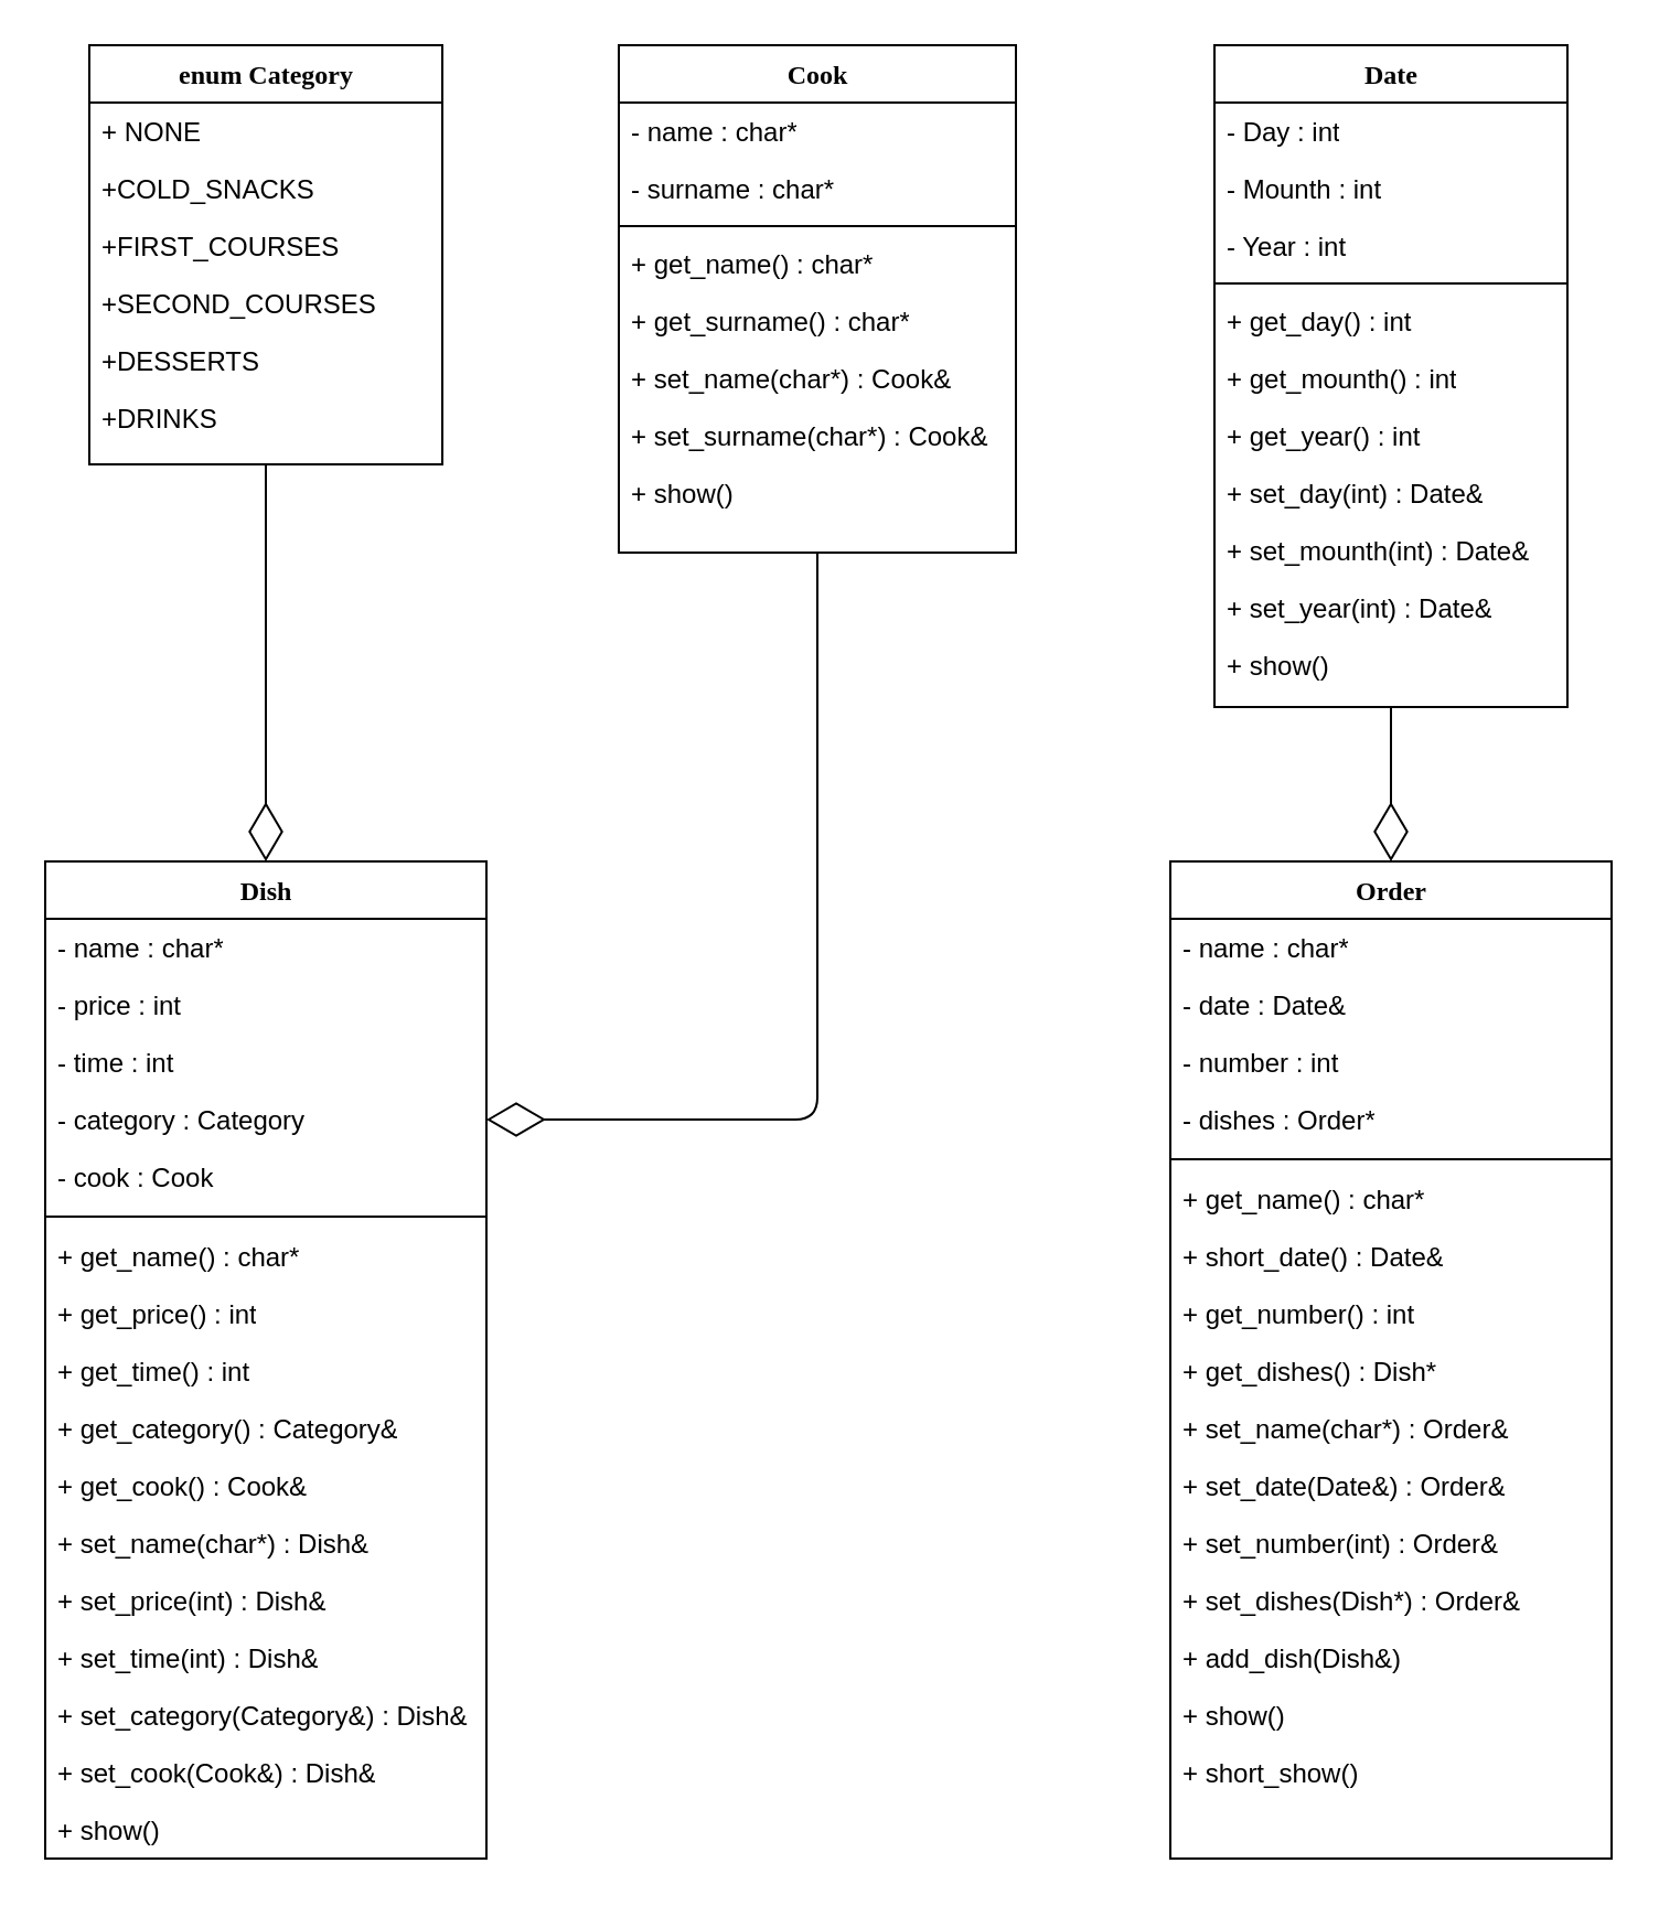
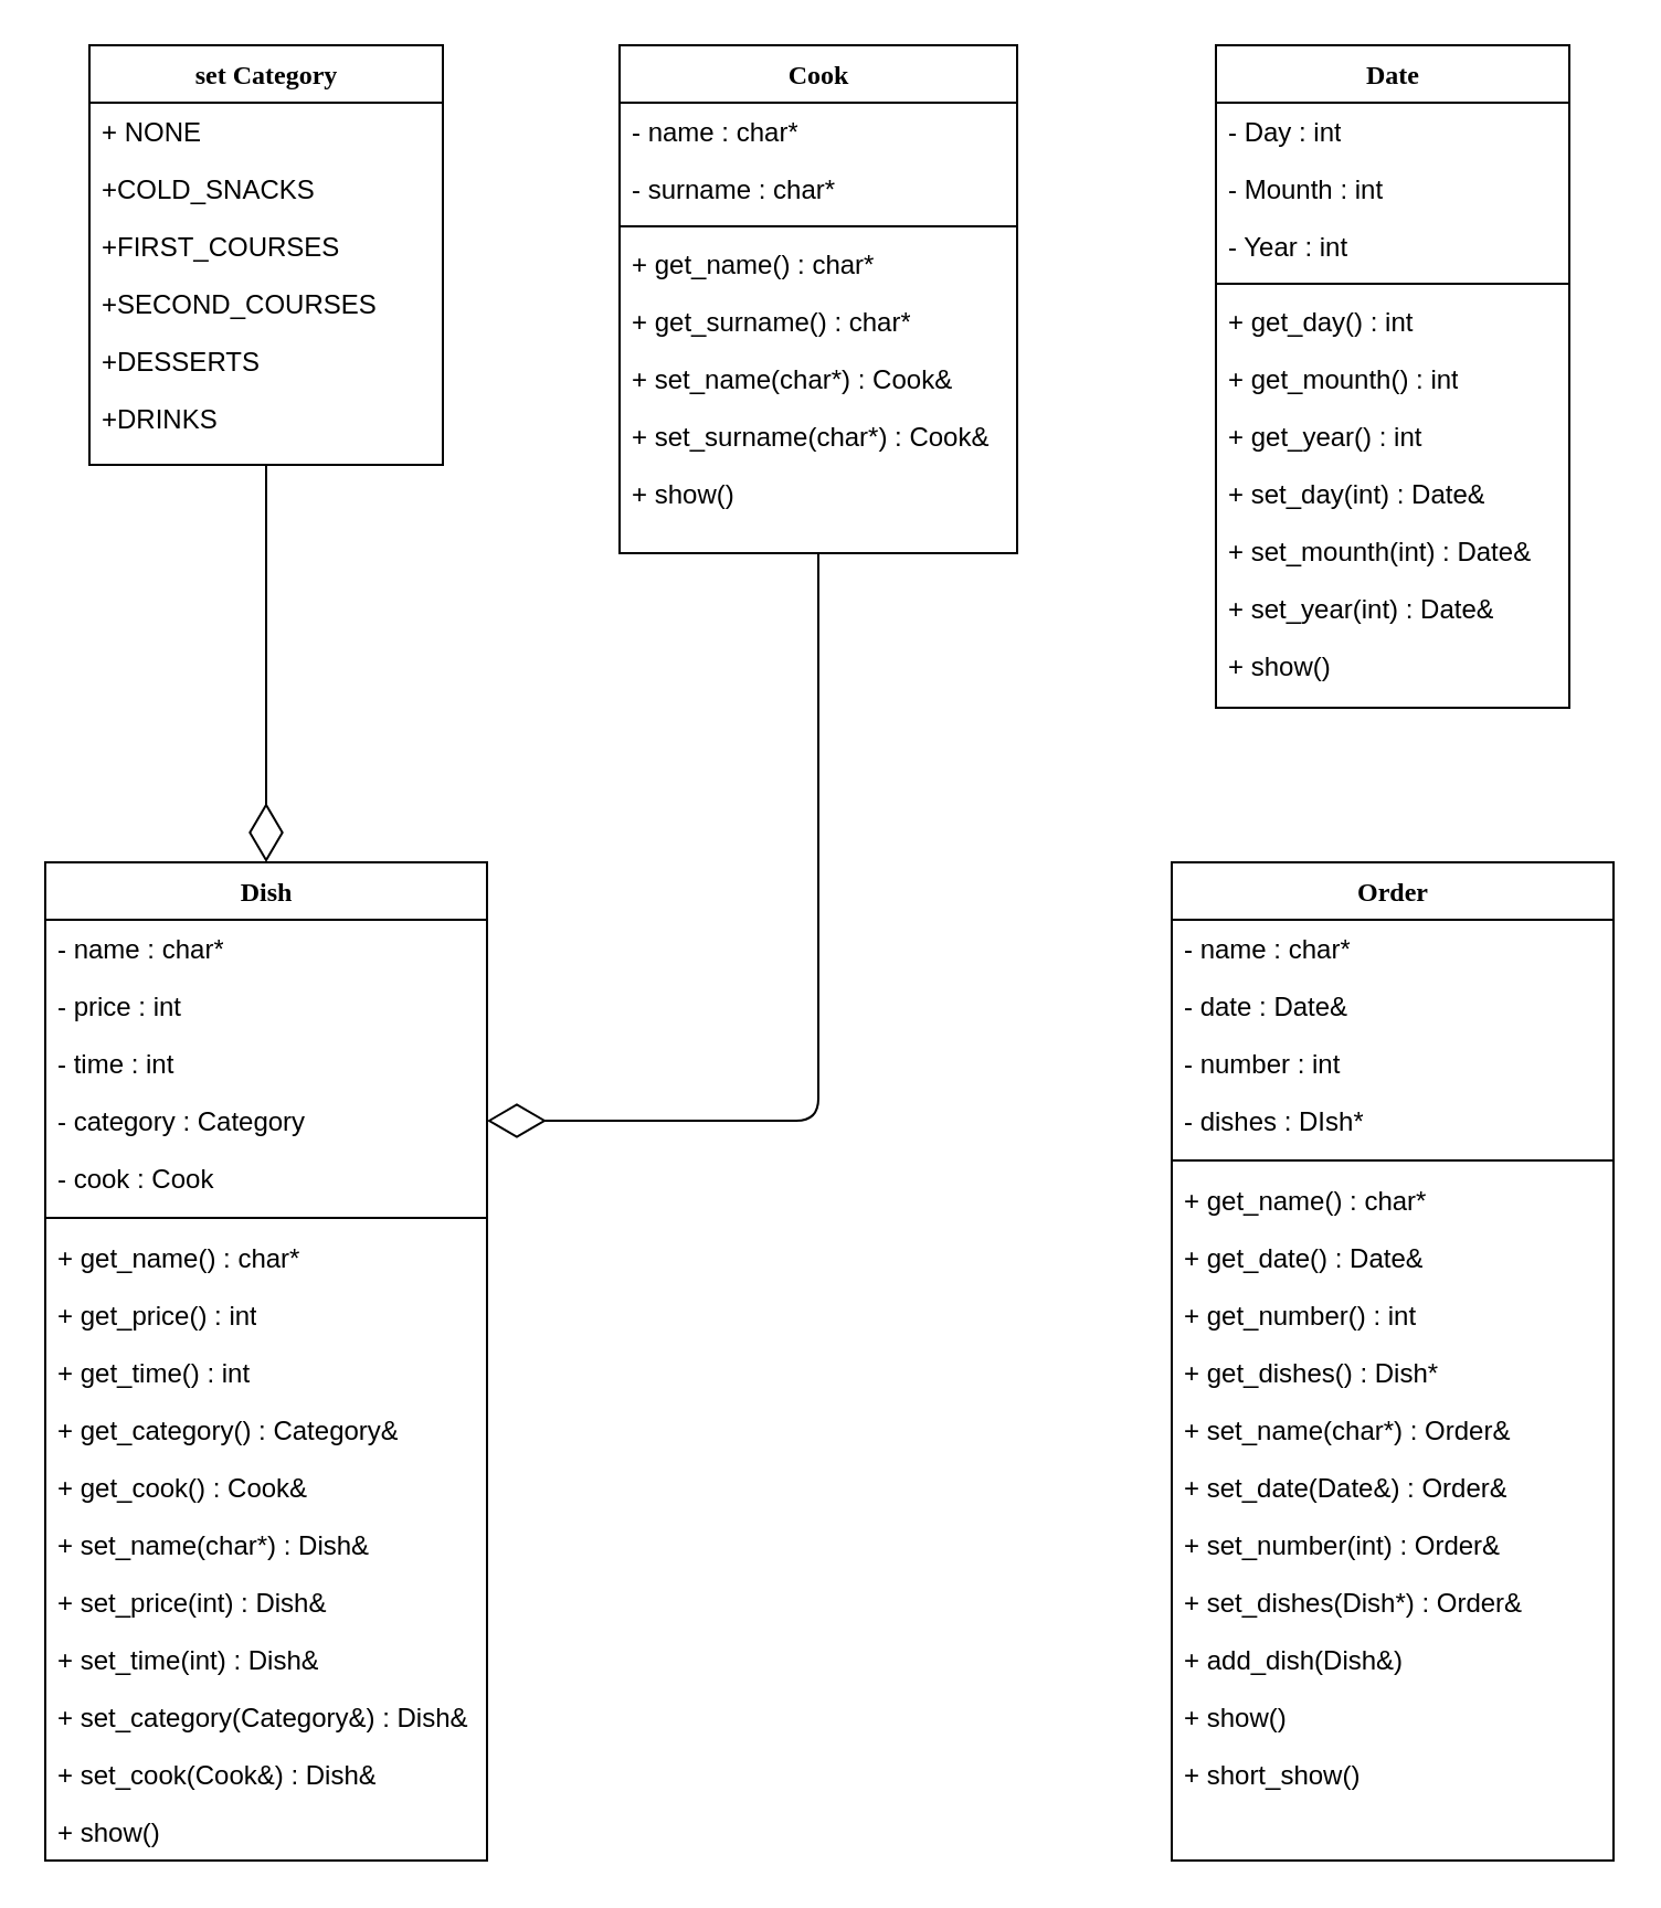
- <mxCell id="11" value="enum Category" style="swimlane;html=1;fontStyle=1;align=center;verticalAlign=top;childLayout=stackLayout;horizontal=1;startSize=26;horizontalStack=0;resizeParent=1;resizeLast=0;collapsible=1;marginBottom=0;swimlaneFillColor=#ffffff;rounded=0;shadow=0;comic=0;labelBackgroundColor=none;strokeWidth=1;fillColor=none;fontFamily=Verdana;fontSize=12" vertex="1" parent="1"><mxGeometry x="40" y="20" width="160" height="190" as="geometry"><mxRectangle x="360" y="28" width="60" height="26" as="alternateBounds" /></mxGeometry></mxCell>
+ <mxCell id="11" value="set Category" style="swimlane;html=1;fontStyle=1;align=center;verticalAlign=top;childLayout=stackLayout;horizontal=1;startSize=26;horizontalStack=0;resizeParent=1;resizeLast=0;collapsible=1;marginBottom=0;swimlaneFillColor=#ffffff;rounded=0;shadow=0;comic=0;labelBackgroundColor=none;strokeWidth=1;fillColor=none;fontFamily=Verdana;fontSize=12" vertex="1" parent="1"><mxGeometry x="40" y="20" width="160" height="190" as="geometry"><mxRectangle x="360" y="28" width="60" height="26" as="alternateBounds" /></mxGeometry></mxCell>
- <mxCell id="67" value="" style="endArrow=diamondThin;endFill=0;endSize=24;html=1;exitX=0.5;exitY=1;exitDx=0;exitDy=0;entryX=0.5;entryY=0;entryDx=0;entryDy=0;" edge="1" parent="1" source="38" target="50"><mxGeometry width="160" relative="1" as="geometry"><mxPoint x="410" y="380" as="sourcePoint" /><mxPoint x="570" y="380" as="targetPoint" /></mxGeometry></mxCell>
- <mxCell id="54" value="- dishes : Order*" style="text;html=1;strokeColor=none;fillColor=none;align=left;verticalAlign=top;spacingLeft=4;spacingRight=4;whiteSpace=wrap;overflow=hidden;rotatable=0;points=[[0,0.5],[1,0.5]];portConstraint=eastwest;" vertex="1" parent="50"><mxGeometry y="104" width="200" height="26" as="geometry" /></mxCell>
+ <mxCell id="54" value="- dishes : DIsh*" style="text;html=1;strokeColor=none;fillColor=none;align=left;verticalAlign=top;spacingLeft=4;spacingRight=4;whiteSpace=wrap;overflow=hidden;rotatable=0;points=[[0,0.5],[1,0.5]];portConstraint=eastwest;" vertex="1" parent="50"><mxGeometry y="104" width="200" height="26" as="geometry" /></mxCell>
- <mxCell id="57" value="+ short_date() : Date&amp;amp;" style="text;html=1;strokeColor=none;fillColor=none;align=left;verticalAlign=top;spacingLeft=4;spacingRight=4;whiteSpace=wrap;overflow=hidden;rotatable=0;points=[[0,0.5],[1,0.5]];portConstraint=eastwest;" vertex="1" parent="50"><mxGeometry y="166" width="200" height="26" as="geometry" /></mxCell>
+ <mxCell id="57" value="+ get_date() : Date&amp;amp;" style="text;html=1;strokeColor=none;fillColor=none;align=left;verticalAlign=top;spacingLeft=4;spacingRight=4;whiteSpace=wrap;overflow=hidden;rotatable=0;points=[[0,0.5],[1,0.5]];portConstraint=eastwest;" vertex="1" parent="50"><mxGeometry y="166" width="200" height="26" as="geometry" /></mxCell>
